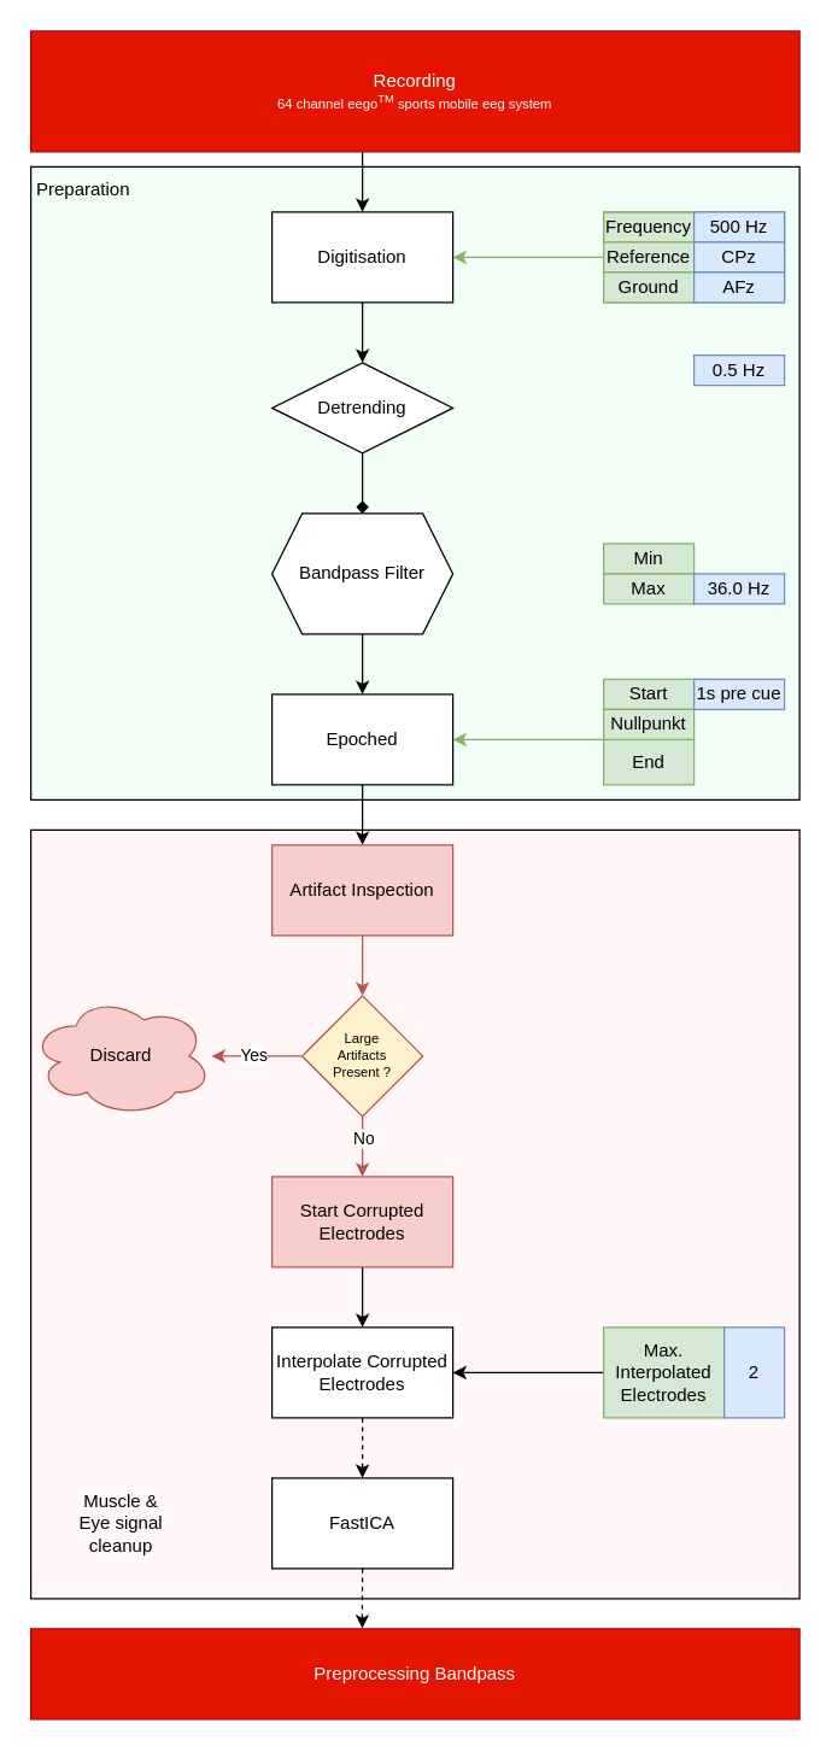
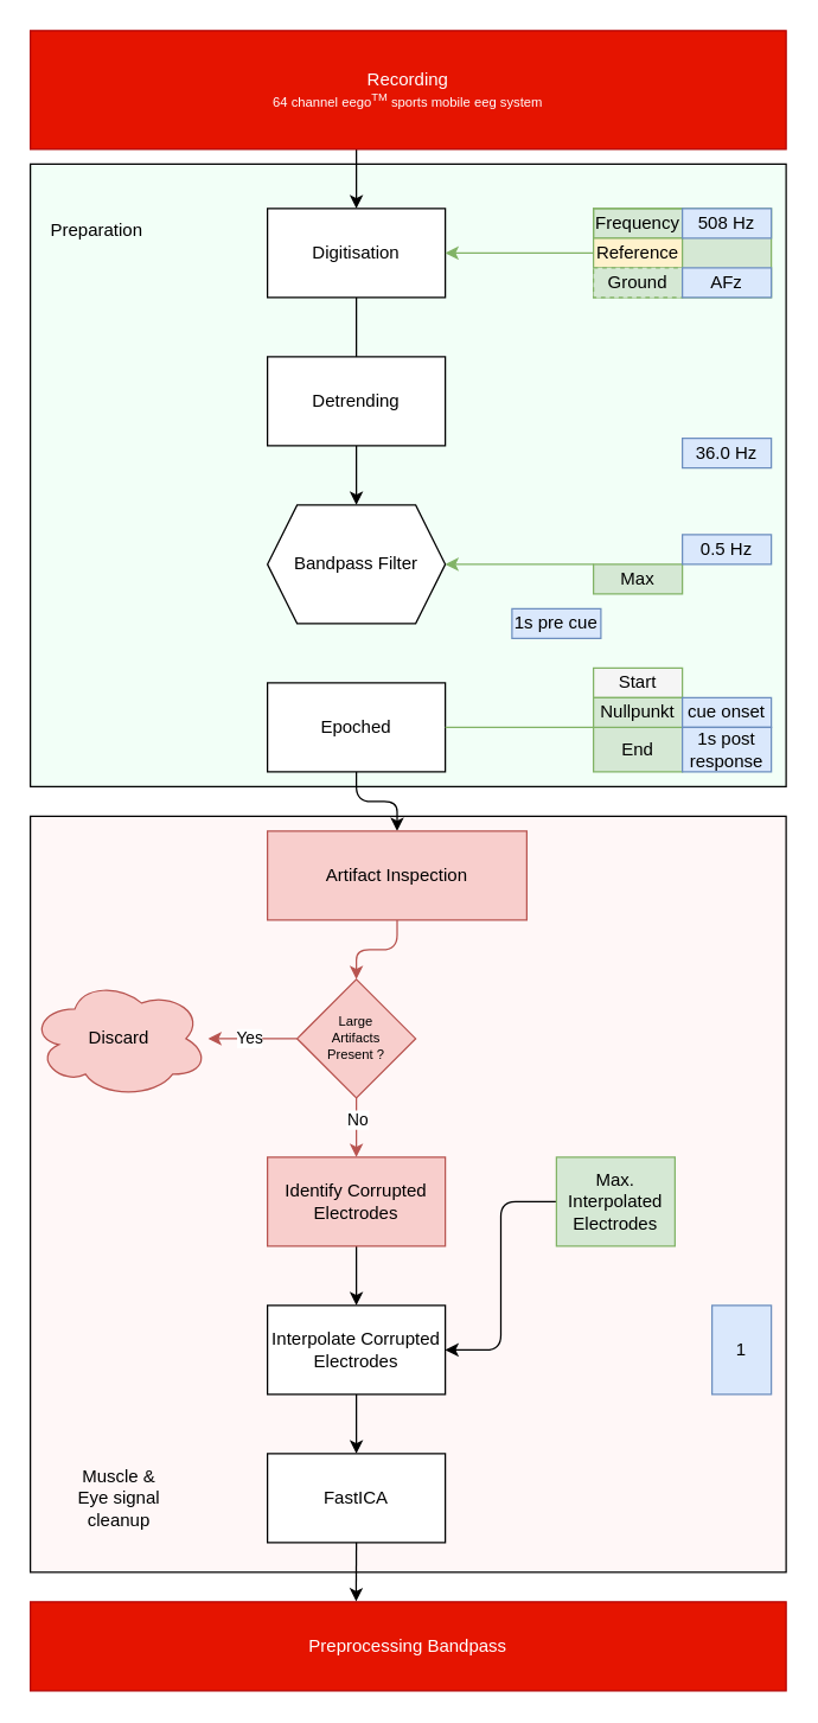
- <mxCell id="50" value="Preparation" style="text;html=1;strokeColor=none;fillColor=none;align=center;verticalAlign=middle;whiteSpace=wrap;rounded=0;" vertex="1" parent="1"><mxGeometry x="20" y="110" width="70" height="30" as="geometry" /></mxCell>
+ <mxCell id="50" value="Preparation" style="text;html=1;strokeColor=none;fillColor=none;align=center;verticalAlign=middle;whiteSpace=wrap;rounded=0;" vertex="1" parent="1"><mxGeometry x="30" y="140" width="70" height="30" as="geometry" /></mxCell>
- <mxCell id="13" value="500 Hz" style="rounded=0;whiteSpace=wrap;html=1;fillColor=#dae8fc;strokeColor=#6c8ebf;" vertex="1" parent="1"><mxGeometry x="460" y="140" width="60" height="20" as="geometry" /></mxCell>
+ <mxCell id="13" value="508 Hz" style="rounded=0;whiteSpace=wrap;html=1;fillColor=#dae8fc;strokeColor=#6c8ebf;" vertex="1" parent="1"><mxGeometry x="460" y="140" width="60" height="20" as="geometry" /></mxCell>
- <mxCell id="11" value="Reference" style="rounded=0;whiteSpace=wrap;html=1;fillColor=#d5e8d4;strokeColor=#82b366;" vertex="1" parent="1"><mxGeometry x="400" y="160" width="60" height="20" as="geometry" /></mxCell>
+ <mxCell id="11" value="Reference" style="rounded=0;whiteSpace=wrap;html=1;fillColor=#fff2cc;strokeColor=#82b366;" vertex="1" parent="1"><mxGeometry x="400" y="160" width="60" height="20" as="geometry" /></mxCell>
- <mxCell id="14" value="CPz" style="rounded=0;whiteSpace=wrap;html=1;fillColor=#dae8fc;strokeColor=#6c8ebf;" vertex="1" parent="1"><mxGeometry x="460" y="160" width="60" height="20" as="geometry" /></mxCell>
- <mxCell id="12" value="Ground" style="rounded=0;whiteSpace=wrap;html=1;fillColor=#d5e8d4;strokeColor=#82b366;" vertex="1" parent="1"><mxGeometry x="400" y="180" width="60" height="20" as="geometry" /></mxCell>
+ <mxCell id="12" value="Ground" style="rounded=0;whiteSpace=wrap;html=1;fillColor=#d5e8d4;strokeColor=#82b366;dashed=1;" vertex="1" parent="1"><mxGeometry x="400" y="180" width="60" height="20" as="geometry" /></mxCell>
- <mxCell id="6" value="" style="edgeStyle=orthogonalEdgeStyle;orthogonalLoop=1;jettySize=auto;html=1;" edge="1" parent="1" source="7" target="17"><mxGeometry relative="1" as="geometry" /></mxCell>
+ <mxCell id="6" value="" style="edgeStyle=orthogonalEdgeStyle;orthogonalLoop=1;jettySize=auto;html=1;endArrow=none;" edge="1" parent="1" source="7" target="17"><mxGeometry relative="1" as="geometry" /></mxCell>
- <mxCell id="23" value="0.5 Hz" style="rounded=0;whiteSpace=wrap;html=1;fillColor=#dae8fc;strokeColor=#6c8ebf;" vertex="1" parent="1"><mxGeometry x="460" y="235" width="60" height="20" as="geometry" /></mxCell>
+ <mxCell id="23" value="0.5 Hz" style="rounded=0;whiteSpace=wrap;html=1;fillColor=#dae8fc;strokeColor=#6c8ebf;" vertex="1" parent="1"><mxGeometry x="460" y="360" width="60" height="20" as="geometry" /></mxCell>
- <mxCell id="17" value="&lt;div&gt;Detrending&lt;/div&gt;" style="rhombus;whiteSpace=wrap;html=1;" vertex="1" parent="1"><mxGeometry x="180" y="240" width="120" height="60" as="geometry" /></mxCell>
+ <mxCell id="17" value="&lt;div&gt;Detrending&lt;/div&gt;" style="rounded=0;whiteSpace=wrap;html=1;" vertex="1" parent="1"><mxGeometry x="180" y="240" width="120" height="60" as="geometry" /></mxCell>
- <mxCell id="16" value="" style="edgeStyle=orthogonalEdgeStyle;orthogonalLoop=1;jettySize=auto;html=1;endArrow=diamond;" edge="1" parent="1" source="17" target="19"><mxGeometry relative="1" as="geometry" /></mxCell>
+ <mxCell id="16" value="" style="edgeStyle=orthogonalEdgeStyle;orthogonalLoop=1;jettySize=auto;html=1;" edge="1" parent="1" source="17" target="19"><mxGeometry relative="1" as="geometry" /></mxCell>
- <mxCell id="20" value="Min" style="rounded=0;whiteSpace=wrap;html=1;fillColor=#d5e8d4;strokeColor=#82b366;" vertex="1" parent="1"><mxGeometry x="400" y="360" width="60" height="20" as="geometry" /></mxCell>
+ <mxCell id="21" style="edgeStyle=orthogonalEdgeStyle;orthogonalLoop=1;jettySize=auto;html=1;exitX=0;exitY=0;exitDx=0;exitDy=0;entryX=1;entryY=0.5;entryDx=0;entryDy=0;fillColor=#d5e8d4;strokeColor=#82b366;" edge="1" parent="1" source="22" target="19"><mxGeometry relative="1" as="geometry"><Array as="points"><mxPoint x="380" y="380" /><mxPoint x="380" y="380" /></Array></mxGeometry></mxCell>
- <mxCell id="24" value="36.0 Hz" style="rounded=0;whiteSpace=wrap;html=1;fillColor=#dae8fc;strokeColor=#6c8ebf;" vertex="1" parent="1"><mxGeometry x="460" y="380" width="60" height="20" as="geometry" /></mxCell>
+ <mxCell id="24" value="36.0 Hz" style="rounded=0;whiteSpace=wrap;html=1;fillColor=#dae8fc;strokeColor=#6c8ebf;" vertex="1" parent="1"><mxGeometry x="460" y="295" width="60" height="20" as="geometry" /></mxCell>
- <mxCell id="18" value="" style="edgeStyle=orthogonalEdgeStyle;orthogonalLoop=1;jettySize=auto;html=1;" edge="1" parent="1" source="19" target="26"><mxGeometry relative="1" as="geometry" /></mxCell>
- <mxCell id="27" value="Start" style="rounded=0;whiteSpace=wrap;html=1;fillColor=#d5e8d4;strokeColor=#82b366;" vertex="1" parent="1"><mxGeometry x="400" y="450" width="60" height="20" as="geometry" /></mxCell>
+ <mxCell id="27" value="Start" style="rounded=0;whiteSpace=wrap;html=1;fillColor=#f5f5f5;strokeColor=#82b366;" vertex="1" parent="1"><mxGeometry x="400" y="450" width="60" height="20" as="geometry" /></mxCell>
- <mxCell id="31" value="1s pre cue" style="rounded=0;whiteSpace=wrap;html=1;fillColor=#dae8fc;strokeColor=#6c8ebf;" vertex="1" parent="1"><mxGeometry x="460" y="450" width="60" height="20" as="geometry" /></mxCell>
+ <mxCell id="31" value="1s pre cue" style="rounded=0;whiteSpace=wrap;html=1;fillColor=#dae8fc;strokeColor=#6c8ebf;" vertex="1" parent="1"><mxGeometry x="345" y="410" width="60" height="20" as="geometry" /></mxCell>
+ <mxCell id="32" value="cue onset" style="rounded=0;whiteSpace=wrap;html=1;fillColor=#dae8fc;strokeColor=#6c8ebf;" vertex="1" parent="1"><mxGeometry x="460" y="470" width="60" height="20" as="geometry" /></mxCell>
- <mxCell id="29" style="edgeStyle=orthogonalEdgeStyle;orthogonalLoop=1;jettySize=auto;html=1;exitX=0;exitY=1;exitDx=0;exitDy=0;entryX=1;entryY=0.5;entryDx=0;entryDy=0;fillColor=#d5e8d4;strokeColor=#82b366;" edge="1" parent="1" source="30" target="26"><mxGeometry relative="1" as="geometry"><Array as="points"><mxPoint x="380" y="490" /><mxPoint x="380" y="490" /></Array></mxGeometry></mxCell>
+ <mxCell id="29" style="edgeStyle=orthogonalEdgeStyle;orthogonalLoop=1;jettySize=auto;html=1;exitX=0;exitY=1;exitDx=0;exitDy=0;entryX=1;entryY=0.5;entryDx=0;entryDy=0;fillColor=#d5e8d4;strokeColor=#82b366;endArrow=none;" edge="1" parent="1" source="30" target="26"><mxGeometry relative="1" as="geometry"><Array as="points"><mxPoint x="380" y="490" /><mxPoint x="380" y="490" /></Array></mxGeometry></mxCell>
+ <mxCell id="33" value="1s post response" style="rounded=0;whiteSpace=wrap;html=1;fillColor=#dae8fc;strokeColor=#6c8ebf;" vertex="1" parent="1"><mxGeometry x="460" y="490" width="60" height="30" as="geometry" /></mxCell>
- <mxCell id="35" value="Artifact Inspection" style="whiteSpace=wrap;html=1;rounded=0;fillColor=#f8cecc;strokeColor=#b85450;" vertex="1" parent="1"><mxGeometry x="180" y="560" width="120" height="60" as="geometry" /></mxCell>
+ <mxCell id="35" value="Artifact Inspection" style="whiteSpace=wrap;html=1;rounded=0;fillColor=#f8cecc;strokeColor=#b85450;" vertex="1" parent="1"><mxGeometry x="180" y="560" width="175" height="60" as="geometry" /></mxCell>
- <mxCell id="40" value="&lt;div style=&quot;font-size: 9px;&quot;&gt;&lt;font style=&quot;font-size: 9px;&quot;&gt;Large&lt;/font&gt;&lt;/div&gt;&lt;div style=&quot;font-size: 9px;&quot;&gt;&lt;font style=&quot;font-size: 9px;&quot;&gt;Artifacts&lt;/font&gt;&lt;/div&gt;&lt;div style=&quot;font-size: 9px;&quot;&gt;&lt;font style=&quot;font-size: 9px;&quot;&gt;Present ?&lt;/font&gt;&lt;br style=&quot;font-size: 9px;&quot;&gt;&lt;/div&gt;" style="rhombus;whiteSpace=wrap;html=1;fillColor=#fff2cc;strokeColor=#b85450;rounded=0;fontSize=9;" vertex="1" parent="1"><mxGeometry x="200" y="660" width="80" height="80" as="geometry" /></mxCell>
+ <mxCell id="40" value="&lt;div style=&quot;font-size: 9px;&quot;&gt;&lt;font style=&quot;font-size: 9px;&quot;&gt;Large&lt;/font&gt;&lt;/div&gt;&lt;div style=&quot;font-size: 9px;&quot;&gt;&lt;font style=&quot;font-size: 9px;&quot;&gt;Artifacts&lt;/font&gt;&lt;/div&gt;&lt;div style=&quot;font-size: 9px;&quot;&gt;&lt;font style=&quot;font-size: 9px;&quot;&gt;Present ?&lt;/font&gt;&lt;br style=&quot;font-size: 9px;&quot;&gt;&lt;/div&gt;" style="rhombus;whiteSpace=wrap;html=1;fillColor=#f8cecc;strokeColor=#b85450;rounded=0;fontSize=9;" vertex="1" parent="1"><mxGeometry x="200" y="660" width="80" height="80" as="geometry" /></mxCell>
- <mxCell id="43" value="Start Corrupted Electrodes" style="whiteSpace=wrap;html=1;fontSize=12;fillColor=#f8cecc;strokeColor=#b85450;rounded=0;" vertex="1" parent="1"><mxGeometry x="180" y="780" width="120" height="60" as="geometry" /></mxCell>
+ <mxCell id="43" value="Identify Corrupted Electrodes" style="whiteSpace=wrap;html=1;fontSize=12;fillColor=#f8cecc;strokeColor=#b85450;rounded=0;" vertex="1" parent="1"><mxGeometry x="180" y="780" width="120" height="60" as="geometry" /></mxCell>
- <mxCell id="47" value="&lt;div&gt;Max. Interpolated&lt;/div&gt;&lt;div&gt;Electrodes&lt;br&gt;&lt;/div&gt;" style="rounded=0;whiteSpace=wrap;html=1;fillColor=#d5e8d4;strokeColor=#82b366;" vertex="1" parent="1"><mxGeometry x="400" y="880" width="80" height="60" as="geometry" /></mxCell>
+ <mxCell id="47" value="&lt;div&gt;Max. Interpolated&lt;/div&gt;&lt;div&gt;Electrodes&lt;br&gt;&lt;/div&gt;" style="rounded=0;whiteSpace=wrap;html=1;fillColor=#d5e8d4;strokeColor=#82b366;" vertex="1" parent="1"><mxGeometry x="375" y="780" width="80" height="60" as="geometry" /></mxCell>
- <mxCell id="48" value="2" style="rounded=0;whiteSpace=wrap;html=1;fillColor=#dae8fc;strokeColor=#6c8ebf;" vertex="1" parent="1"><mxGeometry x="480" y="880" width="40" height="60" as="geometry" /></mxCell>
+ <mxCell id="48" value="1" style="rounded=0;whiteSpace=wrap;html=1;fillColor=#dae8fc;strokeColor=#6c8ebf;" vertex="1" parent="1"><mxGeometry x="480" y="880" width="40" height="60" as="geometry" /></mxCell>
- <mxCell id="44" value="" style="edgeStyle=orthogonalEdgeStyle;orthogonalLoop=1;jettySize=auto;html=1;dashed=1;" edge="1" parent="1" source="45" target="49"><mxGeometry relative="1" as="geometry" /></mxCell>
+ <mxCell id="44" value="" style="edgeStyle=orthogonalEdgeStyle;orthogonalLoop=1;jettySize=auto;html=1;" edge="1" parent="1" source="45" target="49"><mxGeometry relative="1" as="geometry" /></mxCell>
- <mxCell id="52" style="edgeStyle=orthogonalEdgeStyle;orthogonalLoop=1;jettySize=auto;html=1;exitX=0.5;exitY=1;exitDx=0;exitDy=0;entryX=0.431;entryY=-0.006;entryDx=0;entryDy=0;entryPerimeter=0;dashed=1;" edge="1" parent="1" source="49" target="51"><mxGeometry relative="1" as="geometry" /></mxCell>
+ <mxCell id="52" style="edgeStyle=orthogonalEdgeStyle;orthogonalLoop=1;jettySize=auto;html=1;exitX=0.5;exitY=1;exitDx=0;exitDy=0;entryX=0.431;entryY=-0.006;entryDx=0;entryDy=0;entryPerimeter=0;" edge="1" parent="1" source="49" target="51"><mxGeometry relative="1" as="geometry" /></mxCell>
